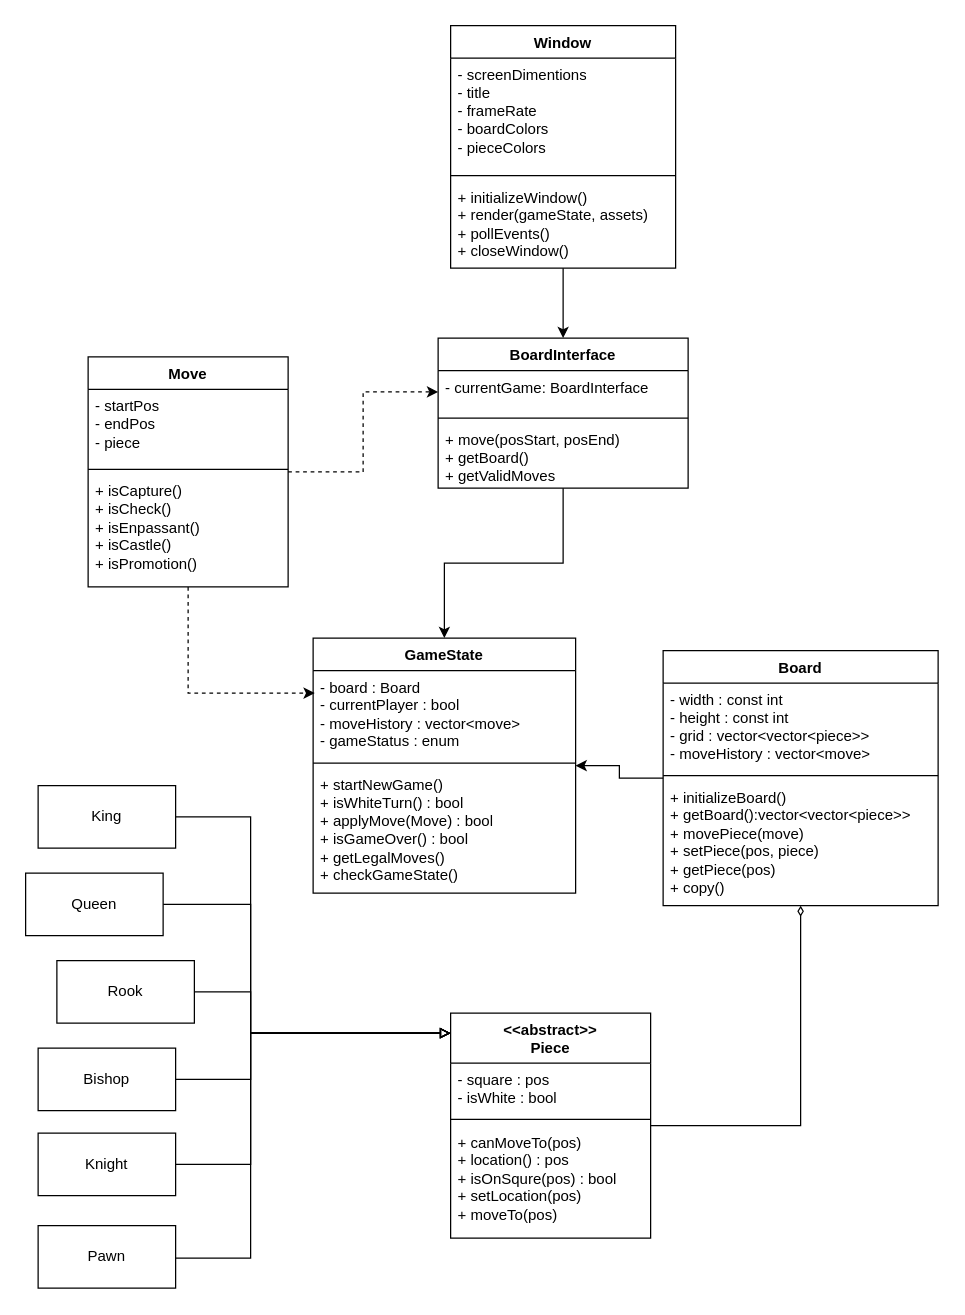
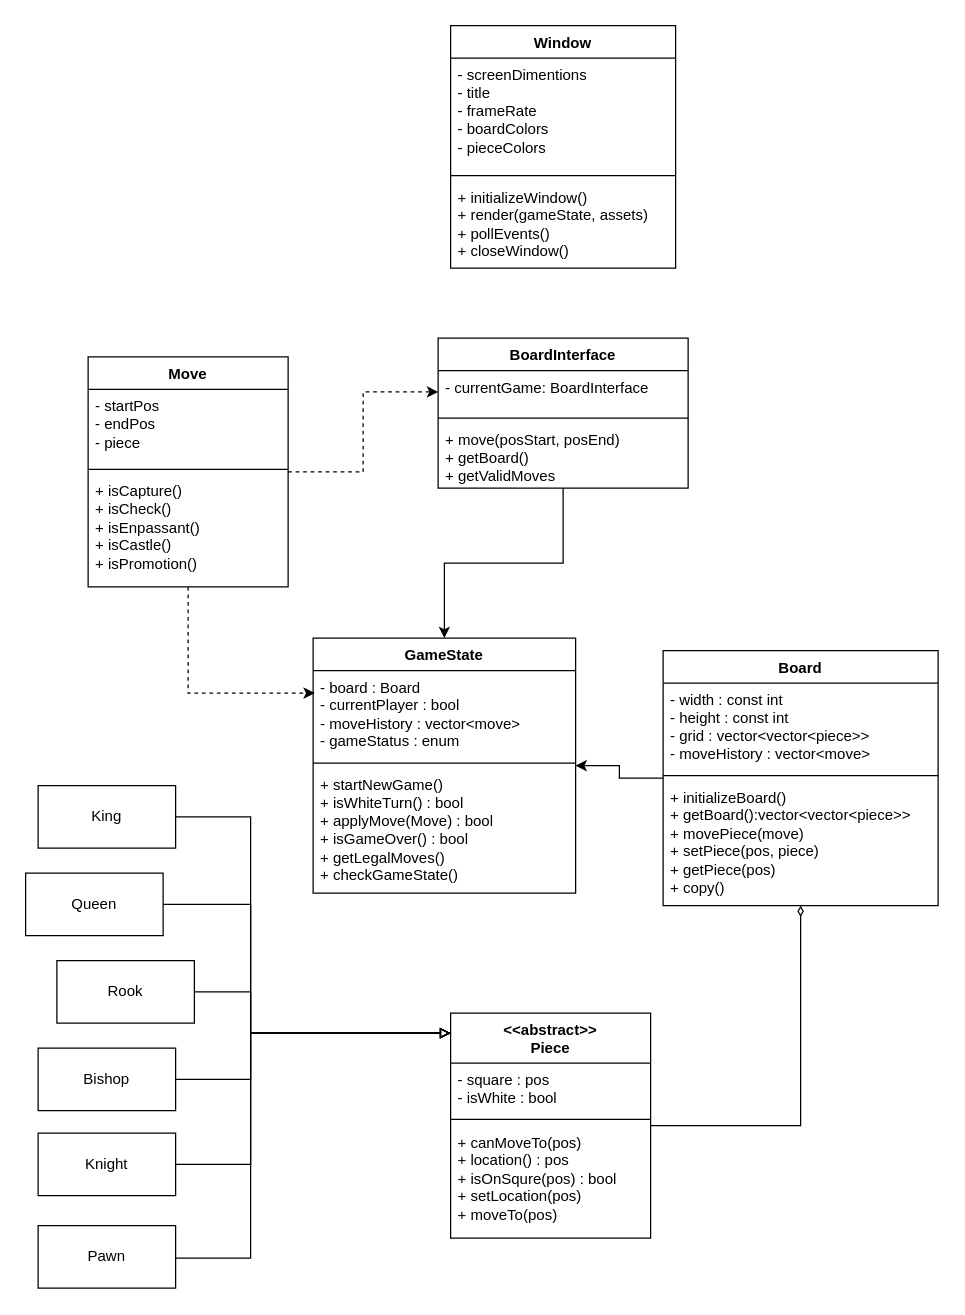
- <mxCell id="14" style="edgeStyle=orthogonalEdgeStyle;rounded=0;orthogonalLoop=1;jettySize=auto;html=1;" parent="1" source="10" target="2" edge="1"><mxGeometry relative="1" as="geometry"><mxPoint x="880" y="1030" as="targetPoint" /></mxGeometry></mxCell>
